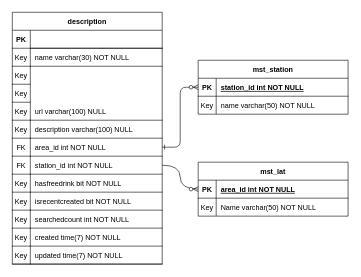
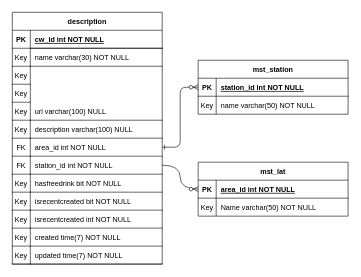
+ <mxCell id="20" value="cw_id int NOT NULL " style="shape=partialRectangle;overflow=hidden;connectable=0;fillColor=none;top=0;left=0;bottom=0;right=0;align=left;spacingLeft=6;fontStyle=5;" parent="18" vertex="1"><mxGeometry x="30" width="220" height="30" as="geometry" /></mxCell>
- <mxCell id="48" value="searchedcount int NOT NULL" style="shape=partialRectangle;overflow=hidden;connectable=0;fillColor=none;top=0;left=0;bottom=1;right=0;align=left;spacingLeft=6;" parent="46" vertex="1"><mxGeometry x="30" width="220" height="30" as="geometry" /></mxCell>
+ <mxCell id="48" value="isrecentcreated int NOT NULL" style="shape=partialRectangle;overflow=hidden;connectable=0;fillColor=none;top=0;left=0;bottom=1;right=0;align=left;spacingLeft=6;" parent="46" vertex="1"><mxGeometry x="30" width="220" height="30" as="geometry" /></mxCell>
